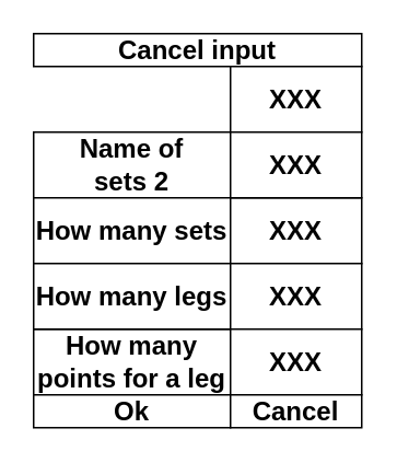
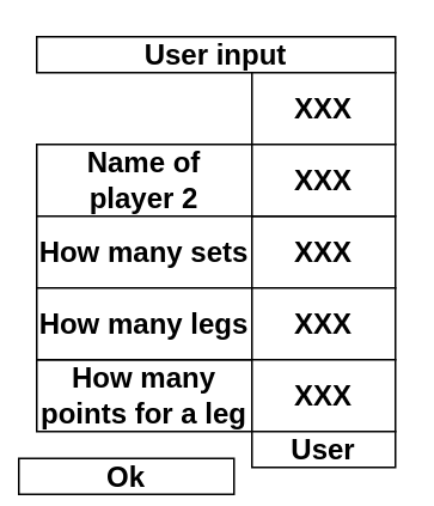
- <mxCell id="2" value="&lt;div&gt;&lt;b&gt;&lt;font style=&quot;font-size: 16px&quot;&gt;Cancel input&lt;br&gt;&lt;/font&gt;&lt;/b&gt;&lt;/div&gt;" style="rounded=0;whiteSpace=wrap;html=1;align=center;" parent="1" vertex="1"><mxGeometry x="20" y="20" width="200" height="20" as="geometry" /></mxCell>
+ <mxCell id="2" value="&lt;div&gt;&lt;b&gt;&lt;font style=&quot;font-size: 16px&quot;&gt;User input&lt;br&gt;&lt;/font&gt;&lt;/b&gt;&lt;/div&gt;" style="rounded=0;whiteSpace=wrap;html=1;align=center;" parent="1" vertex="1"><mxGeometry x="20" y="20" width="200" height="20" as="geometry" /></mxCell>
- <mxCell id="3" value="&lt;div&gt;&lt;font style=&quot;font-size: 16px&quot;&gt;&lt;b&gt;Name of&lt;/b&gt;&lt;/font&gt;&lt;/div&gt;&lt;div&gt;&lt;font style=&quot;font-size: 16px&quot;&gt;&lt;b&gt;sets 2&lt;br&gt;&lt;/b&gt;&lt;/font&gt;&lt;/div&gt;" style="rounded=0;whiteSpace=wrap;html=1;" parent="1" vertex="1"><mxGeometry x="20" y="80" width="120" height="40" as="geometry" /></mxCell>
+ <mxCell id="3" value="&lt;div&gt;&lt;font style=&quot;font-size: 16px&quot;&gt;&lt;b&gt;Name of&lt;/b&gt;&lt;/font&gt;&lt;/div&gt;&lt;div&gt;&lt;font style=&quot;font-size: 16px&quot;&gt;&lt;b&gt;player 2&lt;br&gt;&lt;/b&gt;&lt;/font&gt;&lt;/div&gt;" style="rounded=0;whiteSpace=wrap;html=1;" parent="1" vertex="1"><mxGeometry x="20" y="80" width="120" height="40" as="geometry" /></mxCell>
- <mxCell id="12" value="&lt;font style=&quot;font-size: 16px&quot;&gt;&lt;b&gt;Ok&lt;/b&gt;&lt;/font&gt;" style="rounded=0;whiteSpace=wrap;html=1;" vertex="1" parent="1"><mxGeometry x="20" y="240" width="120" height="20" as="geometry" /></mxCell>
+ <mxCell id="12" value="&lt;font style=&quot;font-size: 16px&quot;&gt;&lt;b&gt;Ok&lt;/b&gt;&lt;/font&gt;" style="rounded=0;whiteSpace=wrap;html=1;" vertex="1" parent="1"><mxGeometry x="10" y="255" width="120" height="20" as="geometry" /></mxCell>
- <mxCell id="13" value="&lt;font style=&quot;font-size: 16px&quot;&gt;&lt;b&gt;Cancel&lt;/b&gt;&lt;/font&gt;" style="rounded=0;whiteSpace=wrap;html=1;" vertex="1" parent="1"><mxGeometry x="140" y="240" width="80" height="20" as="geometry" /></mxCell>
+ <mxCell id="13" value="&lt;font style=&quot;font-size: 16px&quot;&gt;&lt;b&gt;User&lt;/b&gt;&lt;/font&gt;" style="rounded=0;whiteSpace=wrap;html=1;" vertex="1" parent="1"><mxGeometry x="140" y="240" width="80" height="20" as="geometry" /></mxCell>
